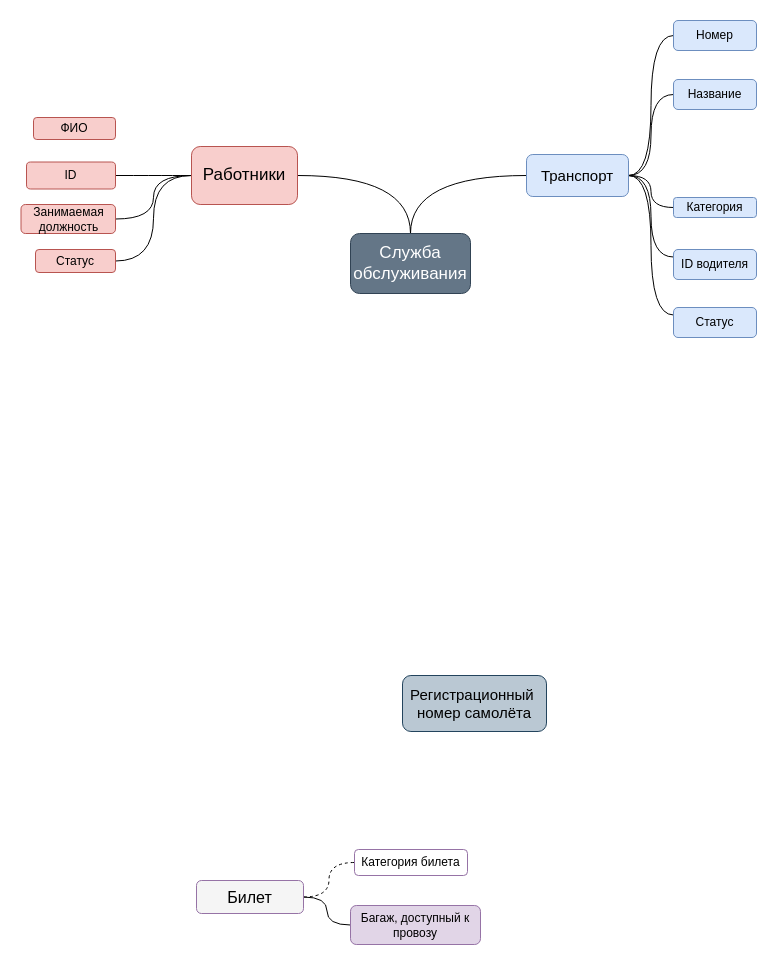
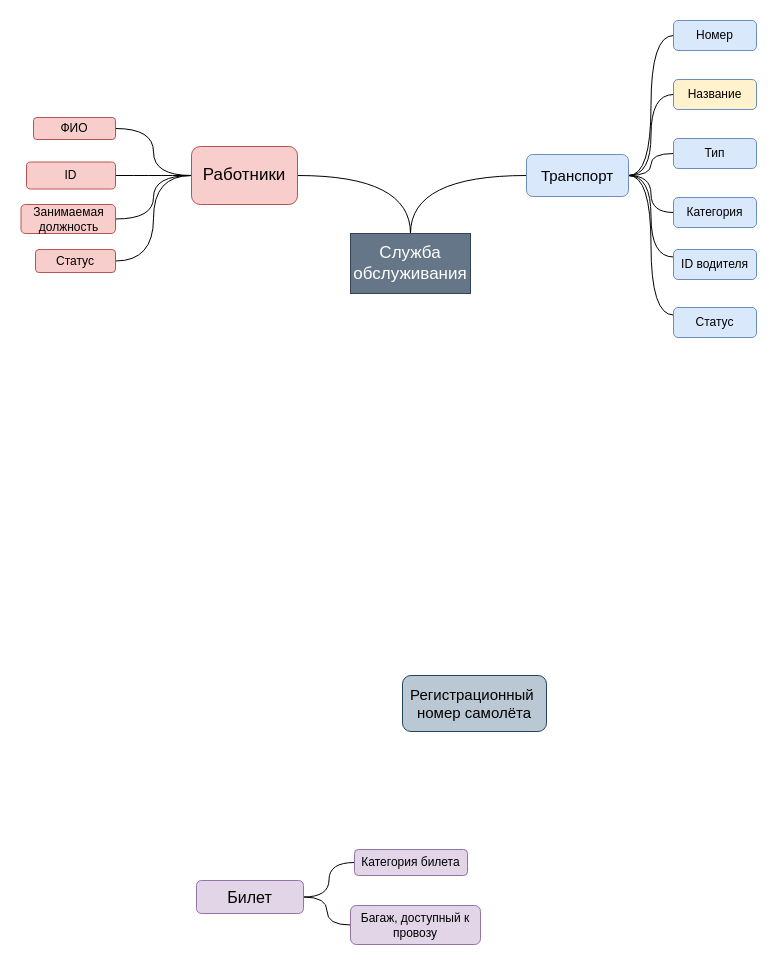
- <mxCell id="22" value="Название" style="rounded=1;whiteSpace=wrap;html=1;fontFamily=Helvetica;fontSize=12;labelBackgroundColor=none;fillColor=#dae8fc;strokeColor=#6c8ebf;" vertex="1" parent="1"><mxGeometry x="673" y="79" width="83" height="30" as="geometry" /></mxCell>
+ <mxCell id="22" value="Название" style="rounded=1;whiteSpace=wrap;html=1;fontFamily=Helvetica;fontSize=12;labelBackgroundColor=none;fillColor=#fff2cc;strokeColor=#6c8ebf;" vertex="1" parent="1"><mxGeometry x="673" y="79" width="83" height="30" as="geometry" /></mxCell>
+ <mxCell id="5" style="edgeStyle=orthogonalEdgeStyle;rounded=0;orthogonalLoop=1;jettySize=auto;html=1;fontSize=12;startSize=8;endSize=8;curved=1;endArrow=none;endFill=0;entryX=1;entryY=0.5;entryDx=0;entryDy=0;" edge="1" parent="1" source="9" target="10"><mxGeometry relative="1" as="geometry" /></mxCell>
+ <mxCell id="23" value="Тип" style="rounded=1;whiteSpace=wrap;html=1;fontFamily=Helvetica;fontSize=12;labelBackgroundColor=none;fillColor=#dae8fc;strokeColor=#6c8ebf;" vertex="1" parent="1"><mxGeometry x="673" y="138" width="83" height="30" as="geometry" /></mxCell>
+ <mxCell id="15" style="edgeStyle=orthogonalEdgeStyle;curved=1;rounded=0;orthogonalLoop=1;jettySize=auto;html=1;entryX=0;entryY=0.5;entryDx=0;entryDy=0;strokeColor=default;align=center;verticalAlign=middle;fontFamily=Helvetica;fontSize=12;fontColor=default;labelBackgroundColor=default;startSize=8;endArrow=none;endFill=0;endSize=8;" edge="1" parent="1" source="19" target="23"><mxGeometry relative="1" as="geometry" /></mxCell>
- <mxCell id="24" value="Категория" style="rounded=1;whiteSpace=wrap;html=1;fontFamily=Helvetica;fontSize=12;labelBackgroundColor=none;fillColor=#dae8fc;strokeColor=#6c8ebf;" vertex="1" parent="1"><mxGeometry x="673" y="197" width="83" height="20" as="geometry" /></mxCell>
+ <mxCell id="24" value="Категория" style="rounded=1;whiteSpace=wrap;html=1;fontFamily=Helvetica;fontSize=12;labelBackgroundColor=none;fillColor=#dae8fc;strokeColor=#6c8ebf;" vertex="1" parent="1"><mxGeometry x="673" y="197" width="83" height="30" as="geometry" /></mxCell>
- <mxCell id="4" value="&lt;font style=&quot;font-size: 17px;&quot;&gt;Служба обслуживания&lt;/font&gt;" style="rounded=1;whiteSpace=wrap;html=1;fillColor=#647687;fontColor=#ffffff;strokeColor=#314354;" vertex="1" parent="1"><mxGeometry x="350" y="233" width="120" height="60" as="geometry" /></mxCell>
+ <mxCell id="4" value="&lt;font style=&quot;font-size: 17px;&quot;&gt;Служба обслуживания&lt;/font&gt;" style="whiteSpace=wrap;html=1;fillColor=#647687;fontColor=#ffffff;strokeColor=#314354;rounded=0;" vertex="1" parent="1"><mxGeometry x="350" y="233" width="120" height="60" as="geometry" /></mxCell>
- <mxCell id="31" value="Категория билета" style="rounded=1;whiteSpace=wrap;html=1;fontFamily=Helvetica;fontSize=12;labelBackgroundColor=none;fillColor=#ffffff;strokeColor=#9673a6;" vertex="1" parent="1"><mxGeometry x="354" y="849" width="113" height="26" as="geometry" /></mxCell>
+ <mxCell id="31" value="Категория билета" style="rounded=1;whiteSpace=wrap;html=1;fontFamily=Helvetica;fontSize=12;labelBackgroundColor=none;fillColor=#e1d5e7;strokeColor=#9673a6;" vertex="1" parent="1"><mxGeometry x="354" y="849" width="113" height="26" as="geometry" /></mxCell>
- <mxCell id="28" style="edgeStyle=orthogonalEdgeStyle;curved=1;rounded=0;orthogonalLoop=1;jettySize=auto;html=1;entryX=0;entryY=0.5;entryDx=0;entryDy=0;strokeColor=default;align=center;verticalAlign=middle;fontFamily=Helvetica;fontSize=12;fontColor=default;labelBackgroundColor=default;startSize=8;endArrow=none;endFill=0;endSize=8;dashed=1;" edge="1" parent="1" source="30" target="31"><mxGeometry relative="1" as="geometry" /></mxCell>
+ <mxCell id="28" style="edgeStyle=orthogonalEdgeStyle;curved=1;rounded=0;orthogonalLoop=1;jettySize=auto;html=1;entryX=0;entryY=0.5;entryDx=0;entryDy=0;strokeColor=default;align=center;verticalAlign=middle;fontFamily=Helvetica;fontSize=12;fontColor=default;labelBackgroundColor=default;startSize=8;endArrow=none;endFill=0;endSize=8;" edge="1" parent="1" source="30" target="31"><mxGeometry relative="1" as="geometry" /></mxCell>
- <mxCell id="30" value="&lt;font style=&quot;font-size: 16px;&quot;&gt;Билет&lt;/font&gt;" style="rounded=1;whiteSpace=wrap;html=1;fontFamily=Helvetica;fontSize=12;labelBackgroundColor=none;fillColor=#f5f5f5;strokeColor=#9673a6;" vertex="1" parent="1"><mxGeometry x="196" y="880" width="107" height="33" as="geometry" /></mxCell>
+ <mxCell id="30" value="&lt;font style=&quot;font-size: 16px;&quot;&gt;Билет&lt;/font&gt;" style="rounded=1;whiteSpace=wrap;html=1;fontFamily=Helvetica;fontSize=12;labelBackgroundColor=none;fillColor=#e1d5e7;strokeColor=#9673a6;" vertex="1" parent="1"><mxGeometry x="196" y="880" width="107" height="33" as="geometry" /></mxCell>
